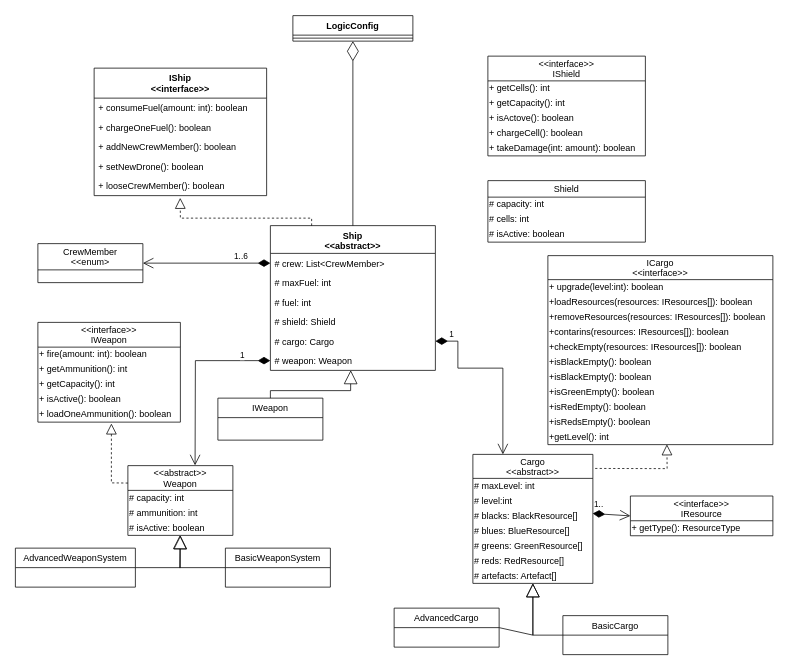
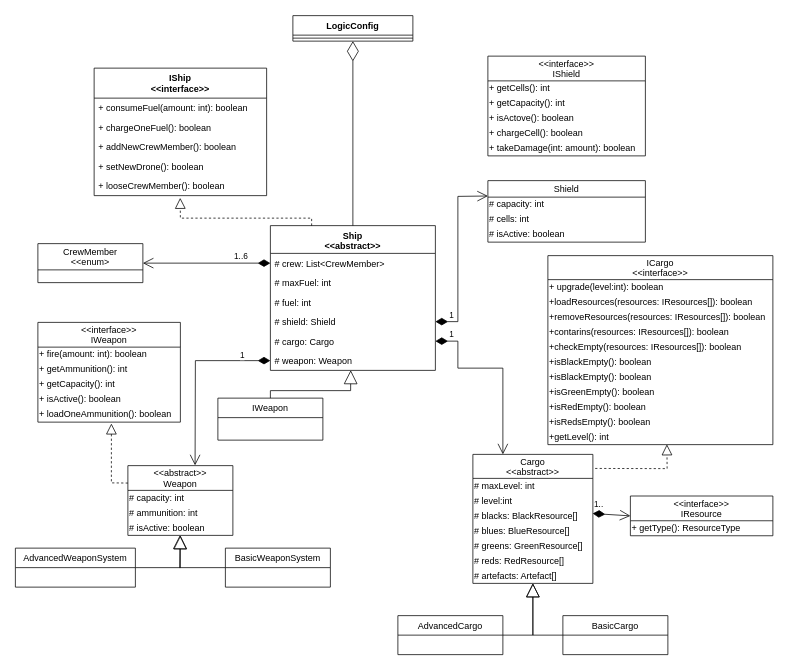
+ <mxCell id="14" value="1" style="endArrow=open;html=1;endSize=12;startArrow=diamondThin;startSize=14;startFill=1;align=left;verticalAlign=bottom;exitX=1;exitY=0.5;exitDx=0;exitDy=0;rounded=0;entryX=0;entryY=0.25;entryDx=0;entryDy=0;" parent="1" source="8" target="48" edge="1"><mxGeometry x="-0.86" relative="1" as="geometry"><mxPoint x="715" y="592" as="sourcePoint" /><mxPoint x="670" y="375" as="targetPoint" /><Array as="points"><mxPoint x="610" y="428" /><mxPoint x="610" y="261" /></Array><mxPoint as="offset" /></mxGeometry></mxCell>
- <mxCell id="74" value="AdvancedCargo" style="swimlane;fontStyle=0;childLayout=stackLayout;horizontal=1;startSize=26;fillColor=none;horizontalStack=0;resizeParent=1;resizeParentMax=0;resizeLast=0;collapsible=1;marginBottom=0;" parent="1" vertex="1"><mxGeometry x="525" y="810" width="140" height="52" as="geometry" /></mxCell>
+ <mxCell id="74" value="AdvancedCargo" style="swimlane;fontStyle=0;childLayout=stackLayout;horizontal=1;startSize=26;fillColor=none;horizontalStack=0;resizeParent=1;resizeParentMax=0;resizeLast=0;collapsible=1;marginBottom=0;" parent="1" vertex="1"><mxGeometry x="530" y="820" width="140" height="52" as="geometry" /></mxCell>
